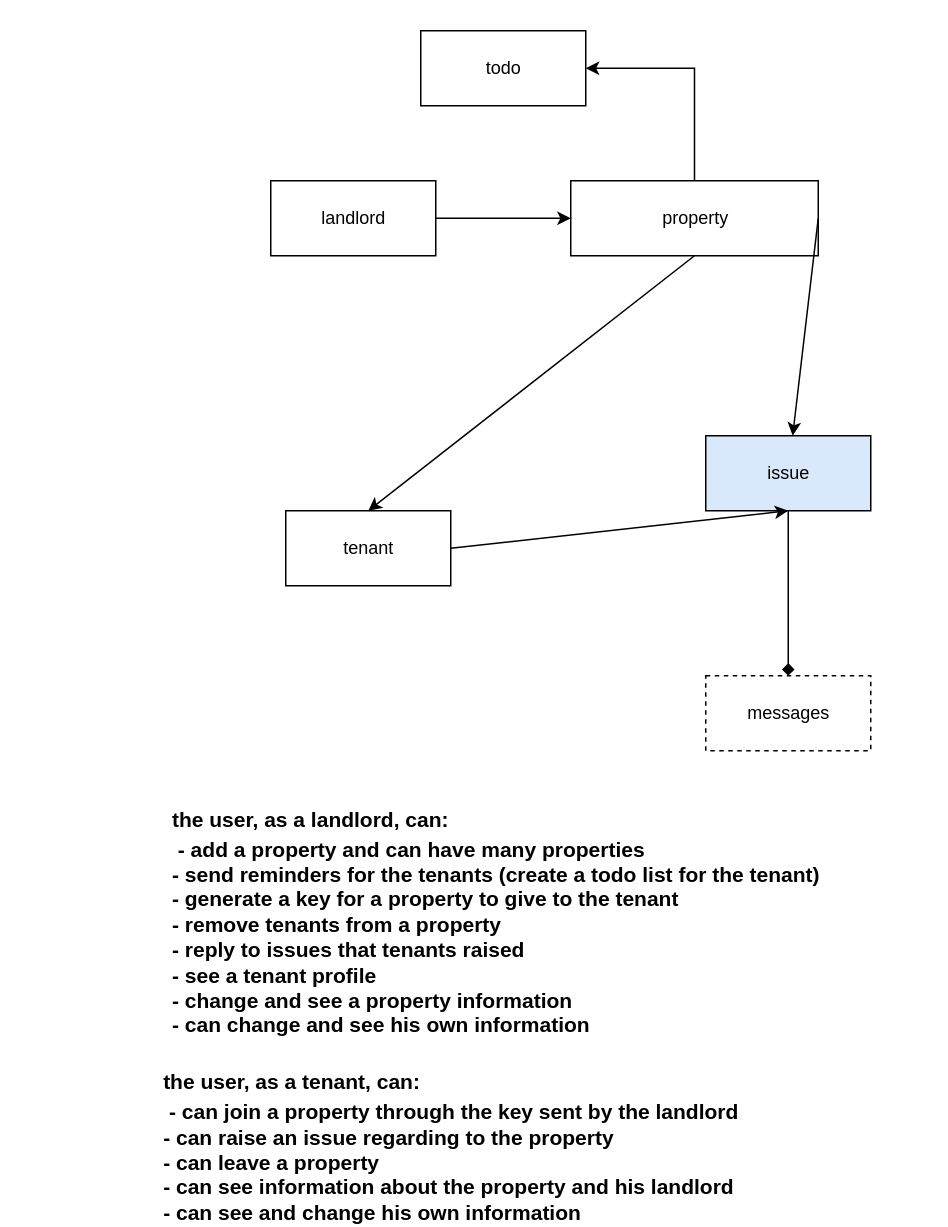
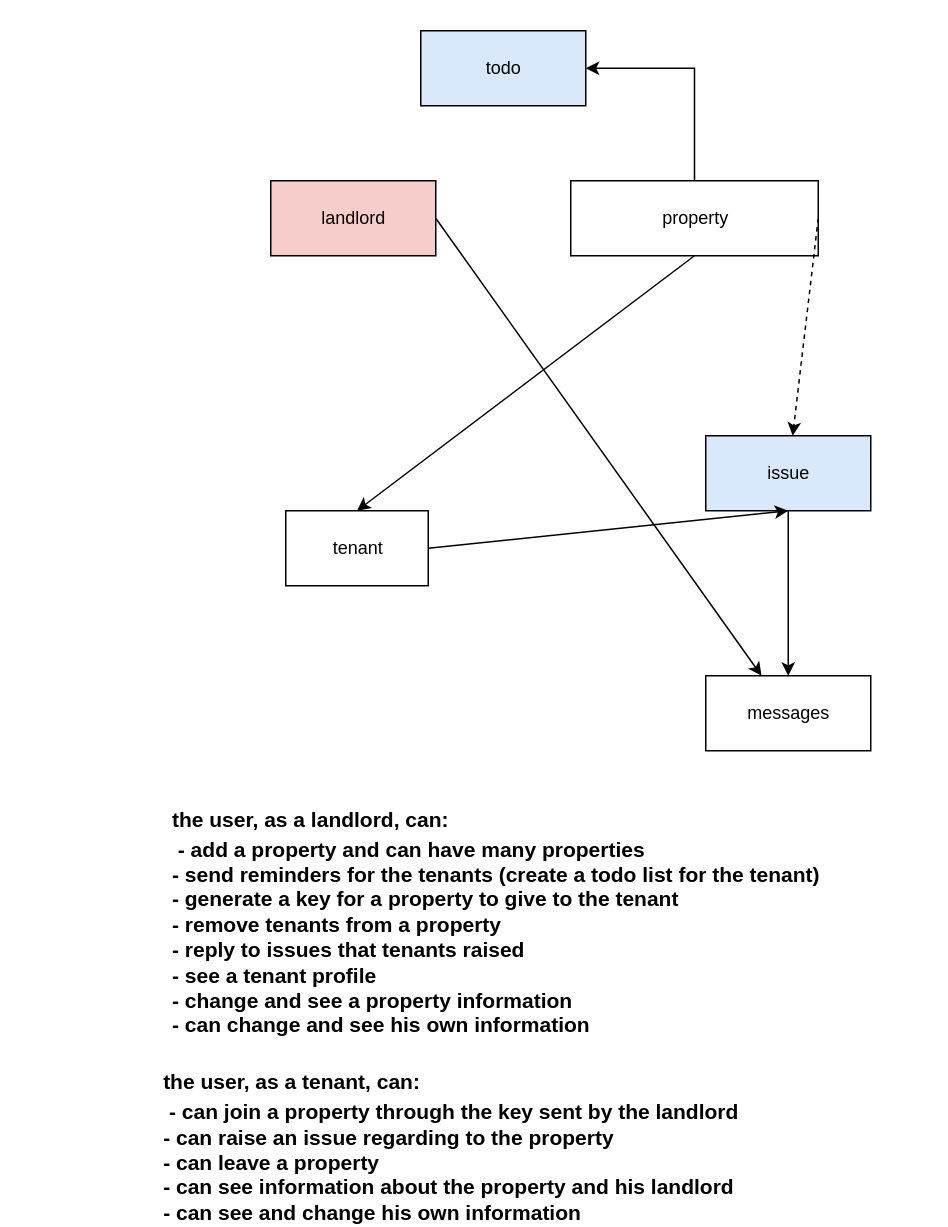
- <mxCell id="15" value="todo" style="html=1;" vertex="1" parent="1"><mxGeometry x="280" y="20" width="110" height="50" as="geometry" /></mxCell>
+ <mxCell id="15" value="todo" style="html=1;fillColor=#dae8fc;" vertex="1" parent="1"><mxGeometry x="280" y="20" width="110" height="50" as="geometry" /></mxCell>
- <mxCell id="6" value="landlord" style="html=1;" vertex="1" parent="1"><mxGeometry x="180" y="120" width="110" height="50" as="geometry" /></mxCell>
+ <mxCell id="6" value="landlord" style="html=1;fillColor=#f8cecc;" vertex="1" parent="1"><mxGeometry x="180" y="120" width="110" height="50" as="geometry" /></mxCell>
- <mxCell id="9" value="" style="endArrow=classic;html=1;entryX=0;entryY=0.5;entryDx=0;entryDy=0;exitX=1;exitY=0.5;exitDx=0;exitDy=0;" edge="1" parent="1" source="6" target="8"><mxGeometry width="50" height="50" relative="1" as="geometry"><mxPoint x="340" y="230" as="sourcePoint" /><mxPoint x="370" y="180" as="targetPoint" /></mxGeometry></mxCell>
+ <mxCell id="9" value="" style="endArrow=classic;html=1;exitX=1;exitY=0.5;exitDx=0;exitDy=0;" edge="1" parent="1" source="6" target="13"><mxGeometry width="50" height="50" relative="1" as="geometry"><mxPoint x="340" y="230" as="sourcePoint" /><mxPoint x="370" y="180" as="targetPoint" /></mxGeometry></mxCell>
- <mxCell id="12" value="" style="endArrow=classic;html=1;exitX=1;exitY=0.5;exitDx=0;exitDy=0;" edge="1" parent="1" source="8" target="4"><mxGeometry width="50" height="50" relative="1" as="geometry"><mxPoint x="300" y="315" as="sourcePoint" /><mxPoint x="535" y="280" as="targetPoint" /></mxGeometry></mxCell>
+ <mxCell id="12" value="" style="endArrow=classic;html=1;exitX=1;exitY=0.5;exitDx=0;exitDy=0;dashed=1;" edge="1" parent="1" source="8" target="4"><mxGeometry width="50" height="50" relative="1" as="geometry"><mxPoint x="300" y="315" as="sourcePoint" /><mxPoint x="535" y="280" as="targetPoint" /></mxGeometry></mxCell>
- <mxCell id="2" value="tenant" style="html=1;" vertex="1" parent="1"><mxGeometry x="190" y="340" width="110" height="50" as="geometry" /></mxCell>
+ <mxCell id="2" value="tenant" style="html=1;" vertex="1" parent="1"><mxGeometry x="190" y="340" width="95" height="50" as="geometry" /></mxCell>
- <mxCell id="3" style="edgeStyle=orthogonalEdgeStyle;rounded=0;orthogonalLoop=1;jettySize=auto;html=1;endArrow=diamond;" edge="1" parent="1" source="4" target="13"><mxGeometry relative="1" as="geometry" /></mxCell>
+ <mxCell id="3" style="edgeStyle=orthogonalEdgeStyle;rounded=0;orthogonalLoop=1;jettySize=auto;html=1;" edge="1" parent="1" source="4" target="13"><mxGeometry relative="1" as="geometry" /></mxCell>
- <mxCell id="13" value="messages" style="html=1;dashed=1;" vertex="1" parent="1"><mxGeometry x="470" y="450" width="110" height="50" as="geometry" /></mxCell>
+ <mxCell id="13" value="messages" style="html=1;" vertex="1" parent="1"><mxGeometry x="470" y="450" width="110" height="50" as="geometry" /></mxCell>
